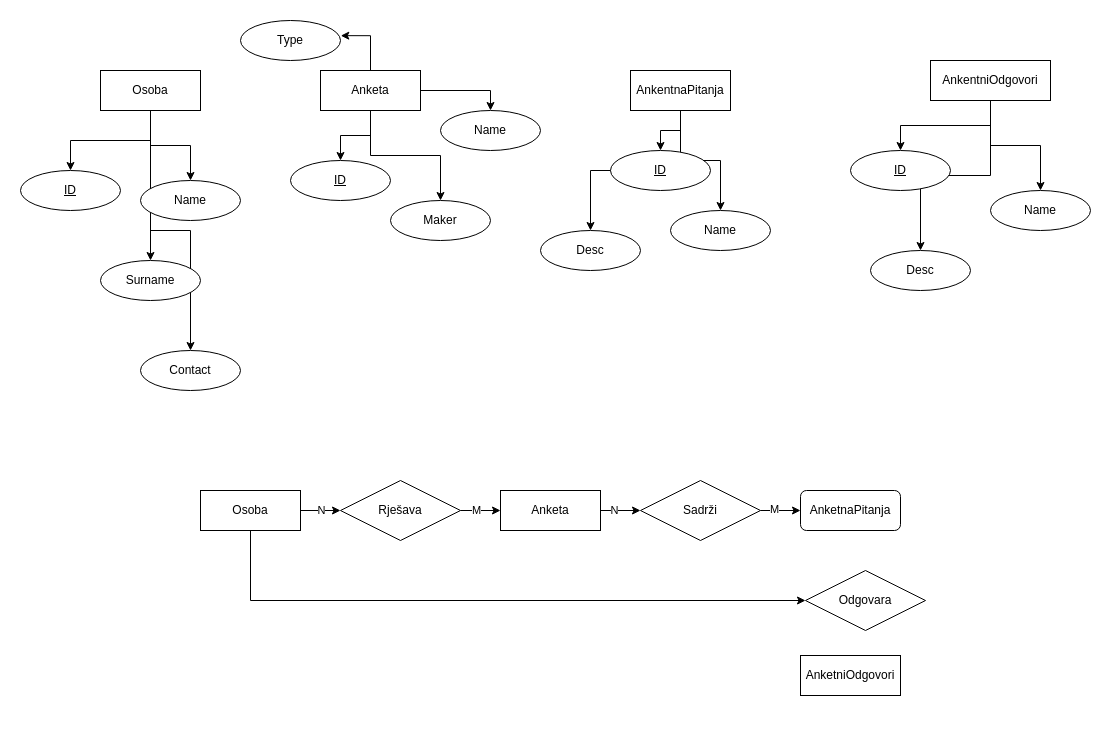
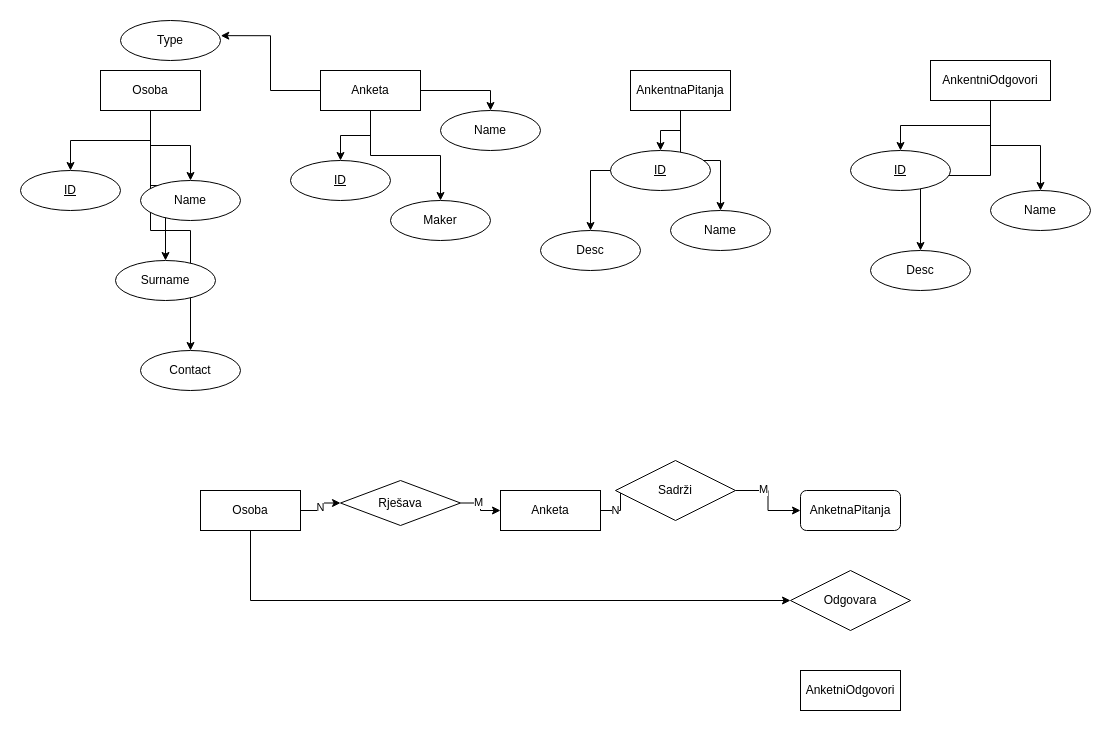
- <mxCell id="30" value="Type" style="ellipse;whiteSpace=wrap;html=1;align=center;" vertex="1" parent="1"><mxGeometry x="240" y="20" width="100" height="40" as="geometry" /></mxCell>
+ <mxCell id="30" value="Type" style="ellipse;whiteSpace=wrap;html=1;align=center;" vertex="1" parent="1"><mxGeometry x="120" y="20" width="100" height="40" as="geometry" /></mxCell>
- <mxCell id="24" value="Surname" style="ellipse;whiteSpace=wrap;html=1;align=center;" vertex="1" parent="1"><mxGeometry x="100" y="260" width="100" height="40" as="geometry" /></mxCell>
+ <mxCell id="24" value="Surname" style="ellipse;whiteSpace=wrap;html=1;align=center;" vertex="1" parent="1"><mxGeometry x="115" y="260" width="100" height="40" as="geometry" /></mxCell>
- <mxCell id="40" value="&lt;div&gt;Rješava&lt;/div&gt;" style="shape=rhombus;perimeter=rhombusPerimeter;whiteSpace=wrap;html=1;align=center;" vertex="1" parent="1"><mxGeometry x="340" y="480" width="120" height="60" as="geometry" /></mxCell>
+ <mxCell id="40" value="&lt;div&gt;Rješava&lt;/div&gt;" style="shape=rhombus;perimeter=rhombusPerimeter;whiteSpace=wrap;html=1;align=center;" vertex="1" parent="1"><mxGeometry x="340" y="480" width="120" height="45" as="geometry" /></mxCell>
- <mxCell id="48" value="&lt;div&gt;Sadrži&lt;/div&gt;" style="shape=rhombus;perimeter=rhombusPerimeter;whiteSpace=wrap;html=1;align=center;" vertex="1" parent="1"><mxGeometry x="640" y="480" width="120" height="60" as="geometry" /></mxCell>
+ <mxCell id="48" value="&lt;div&gt;Sadrži&lt;/div&gt;" style="shape=rhombus;perimeter=rhombusPerimeter;whiteSpace=wrap;html=1;align=center;" vertex="1" parent="1"><mxGeometry x="615" y="460" width="120" height="60" as="geometry" /></mxCell>
- <mxCell id="49" value="Odgovara" style="shape=rhombus;perimeter=rhombusPerimeter;whiteSpace=wrap;html=1;align=center;" vertex="1" parent="1"><mxGeometry x="805" y="570" width="120" height="60" as="geometry" /></mxCell>
+ <mxCell id="49" value="Odgovara" style="shape=rhombus;perimeter=rhombusPerimeter;whiteSpace=wrap;html=1;align=center;" vertex="1" parent="1"><mxGeometry x="790" y="570" width="120" height="60" as="geometry" /></mxCell>
- <mxCell id="45" value="AnketniOdgovori" style="whiteSpace=wrap;html=1;align=center;" vertex="1" parent="1"><mxGeometry x="800" y="655" width="100" height="40" as="geometry" /></mxCell>
+ <mxCell id="45" value="AnketniOdgovori" style="whiteSpace=wrap;html=1;align=center;" vertex="1" parent="1"><mxGeometry x="800" y="670" width="100" height="40" as="geometry" /></mxCell>
